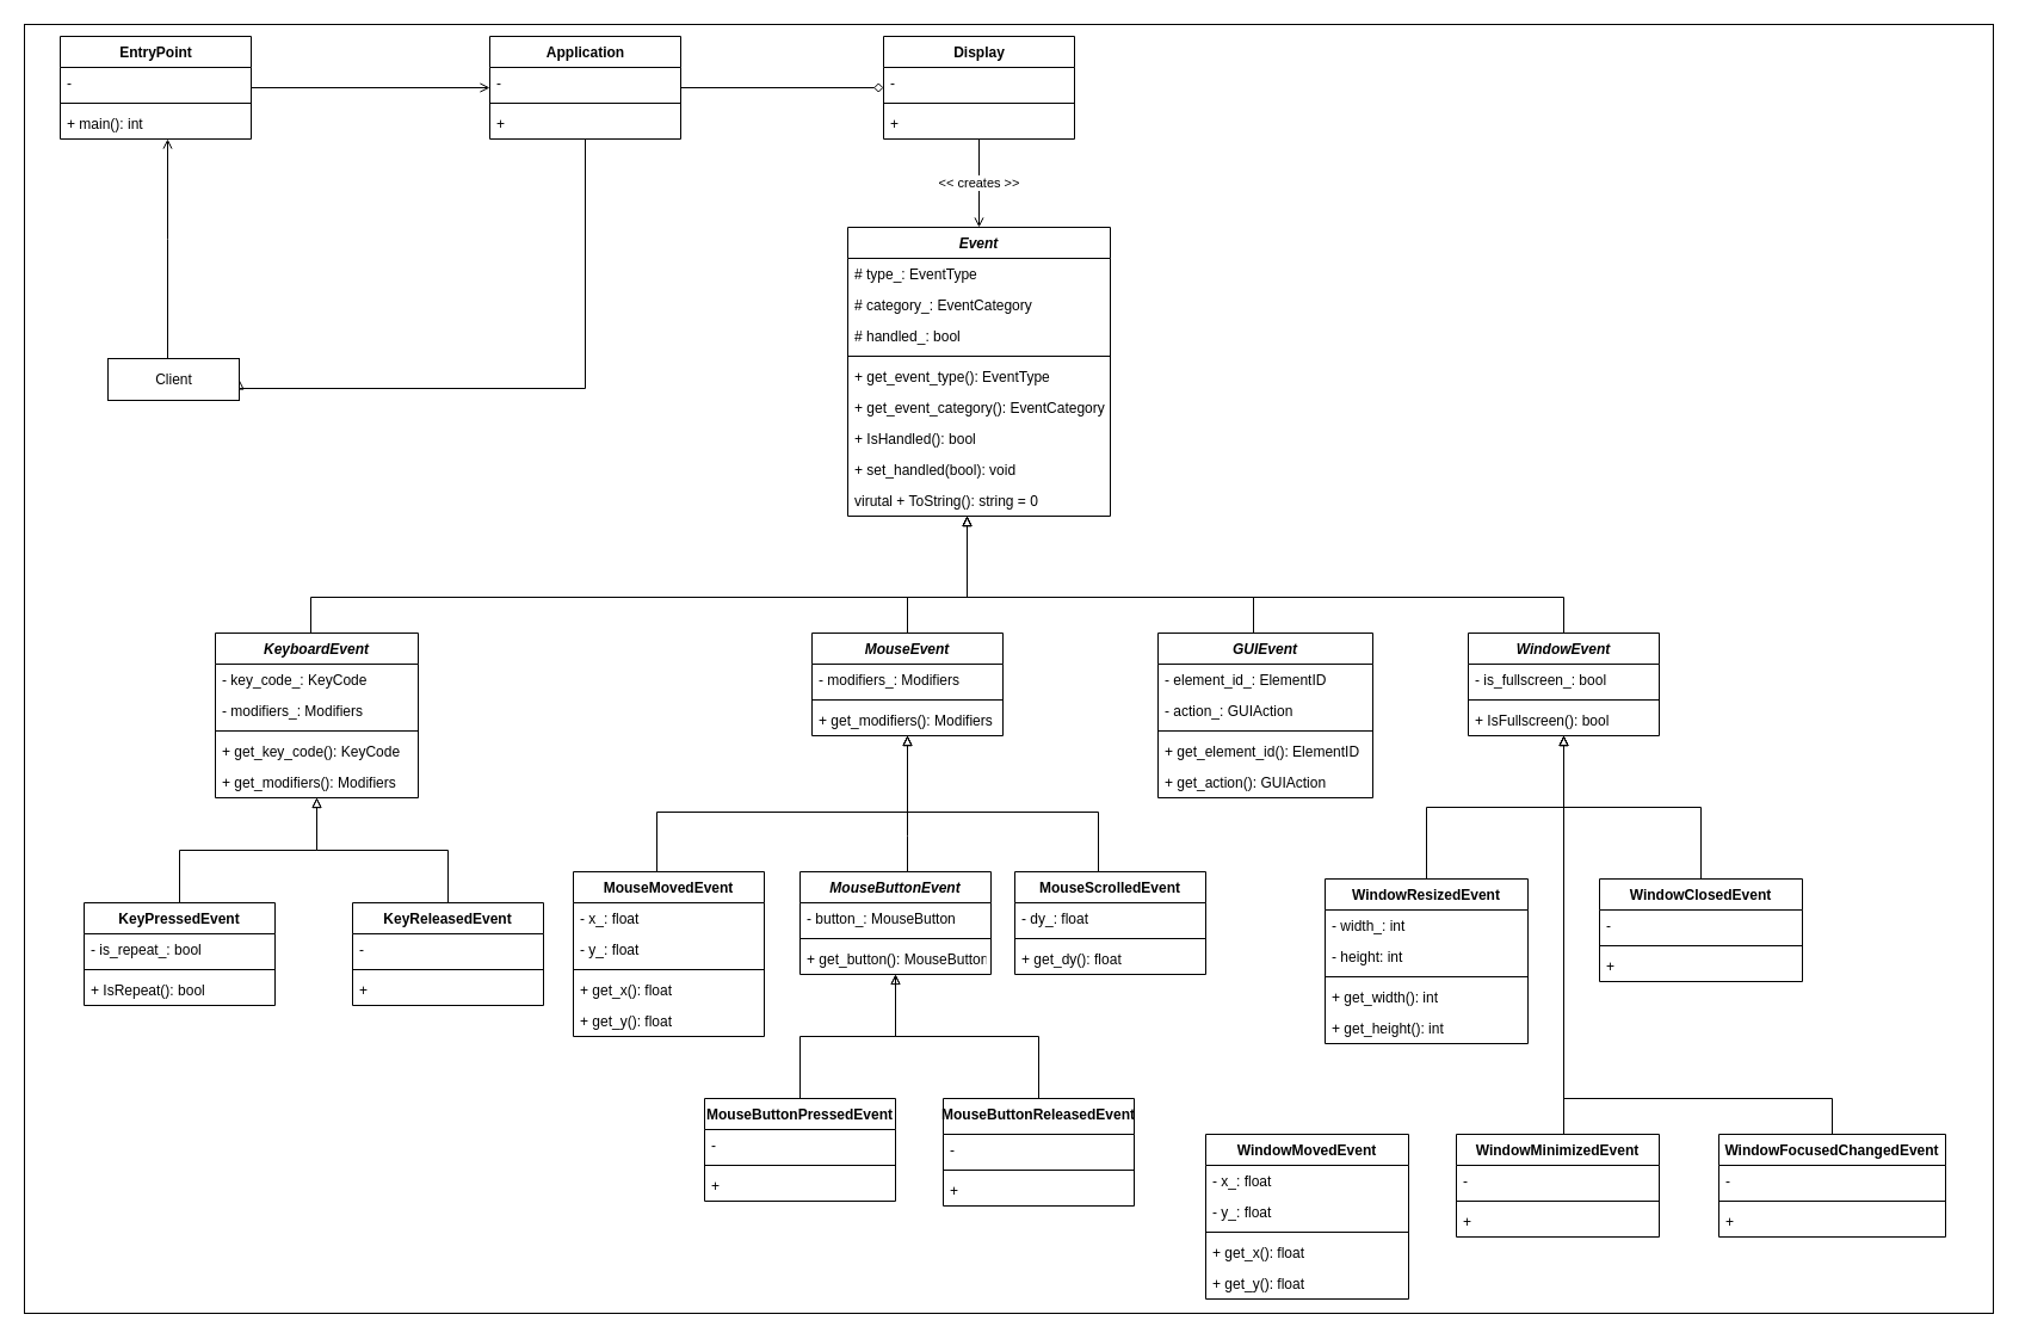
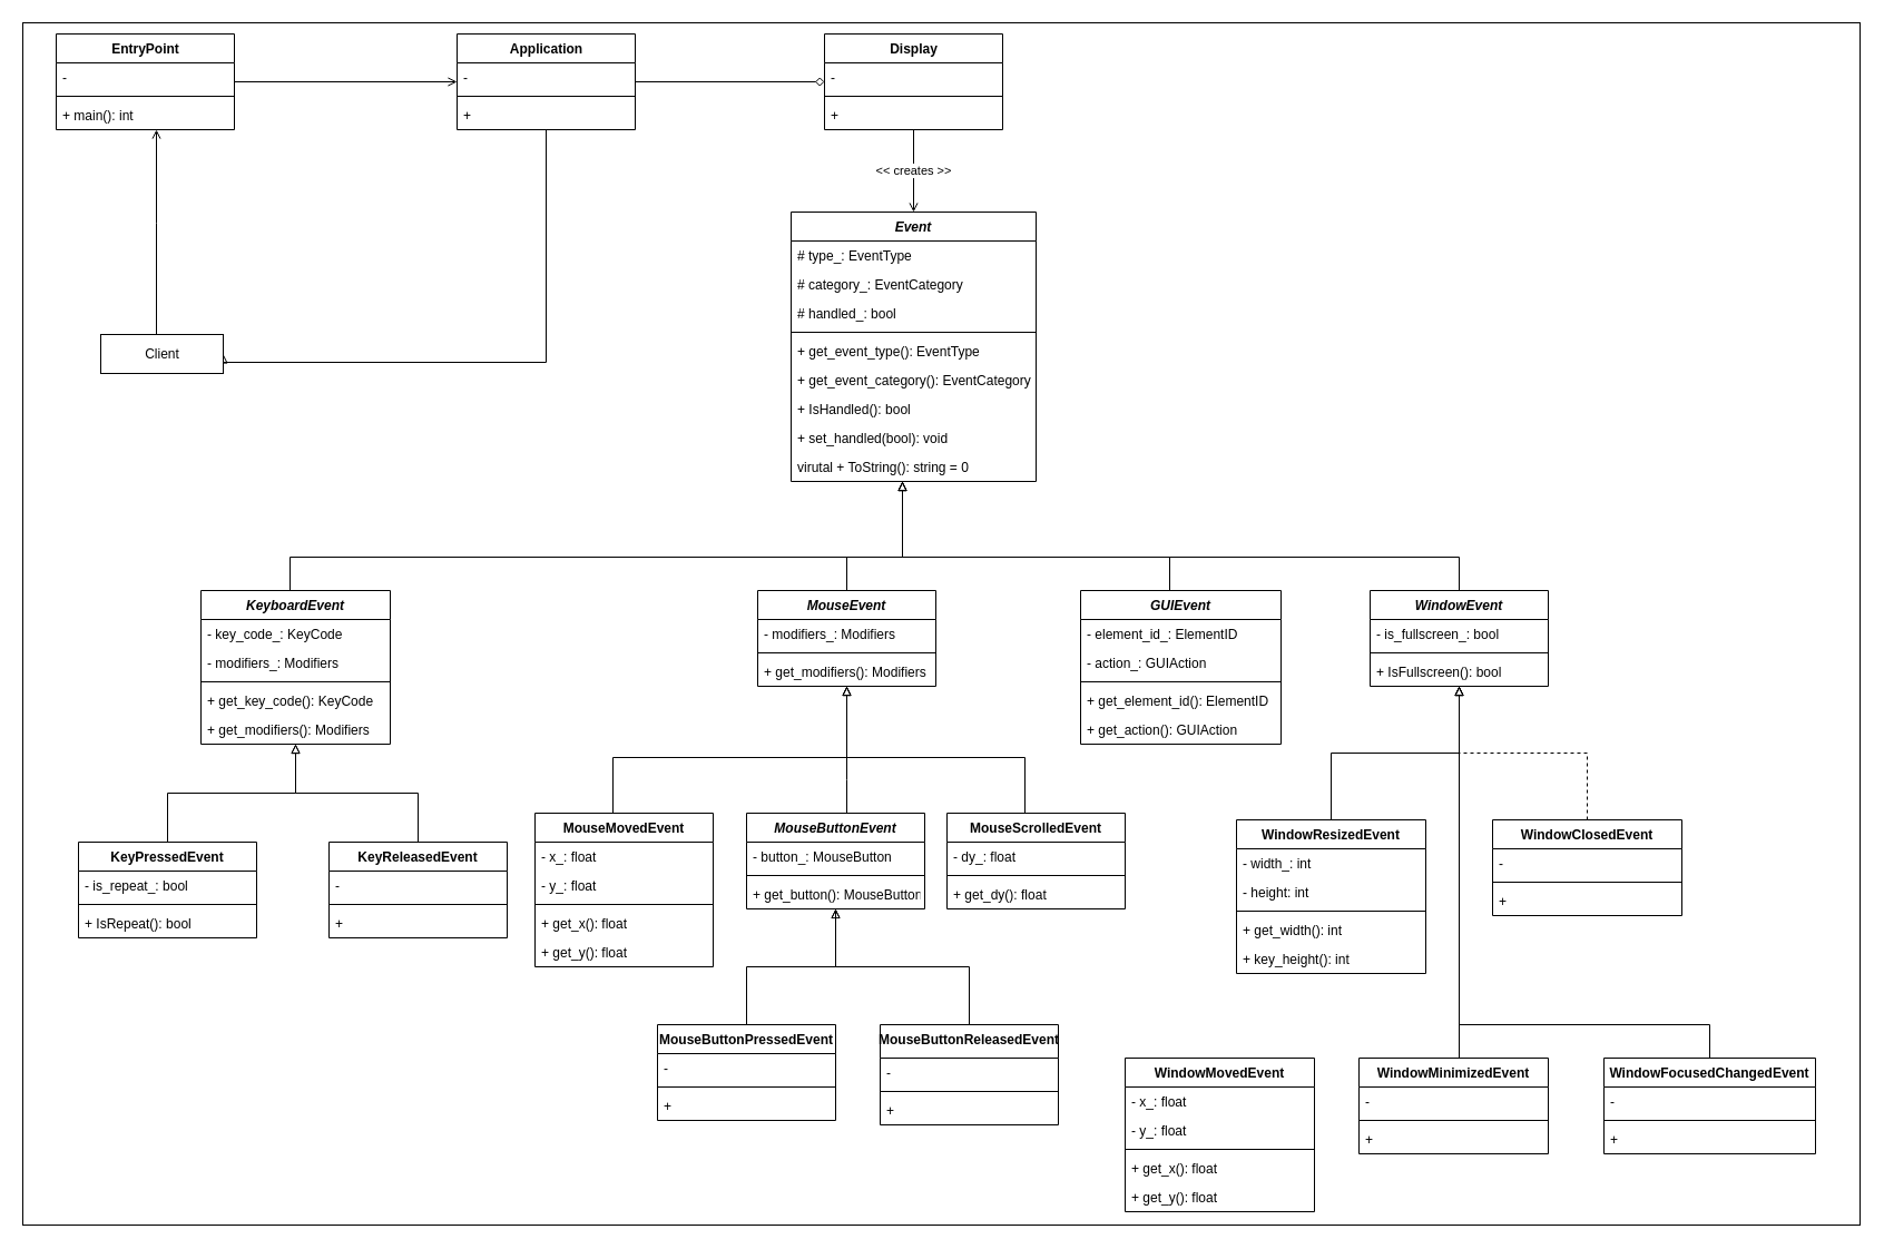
- <mxCell id="82" style="edgeStyle=orthogonalEdgeStyle;rounded=0;html=1;endArrow=block;endFill=0;" edge="1" parent="1" source="83" target="26"><mxGeometry relative="1" as="geometry" /></mxCell>
+ <mxCell id="82" style="edgeStyle=orthogonalEdgeStyle;rounded=0;html=1;endArrow=block;endFill=0;dashed=1;" edge="1" parent="1" source="83" target="26"><mxGeometry relative="1" as="geometry" /></mxCell>
- <mxCell id="75" value="+ get_height(): int" style="text;strokeColor=none;fillColor=none;align=left;verticalAlign=top;spacingLeft=4;spacingRight=4;overflow=hidden;rotatable=0;points=[[0,0.5],[1,0.5]];portConstraint=eastwest;" vertex="1" parent="70"><mxGeometry y="112" width="170" height="26" as="geometry" /></mxCell>
+ <mxCell id="75" value="+ key_height(): int" style="text;strokeColor=none;fillColor=none;align=left;verticalAlign=top;spacingLeft=4;spacingRight=4;overflow=hidden;rotatable=0;points=[[0,0.5],[1,0.5]];portConstraint=eastwest;" vertex="1" parent="70"><mxGeometry y="112" width="170" height="26" as="geometry" /></mxCell>
